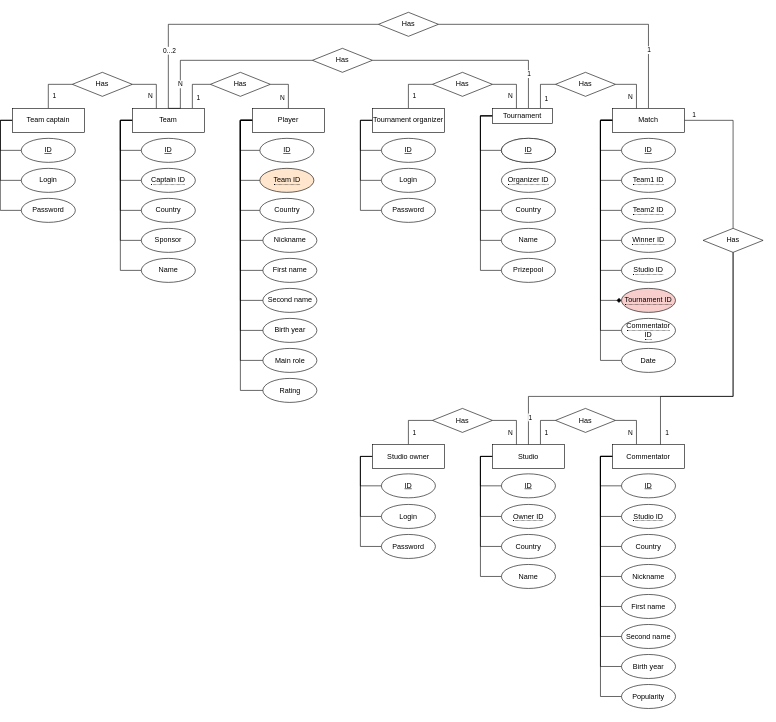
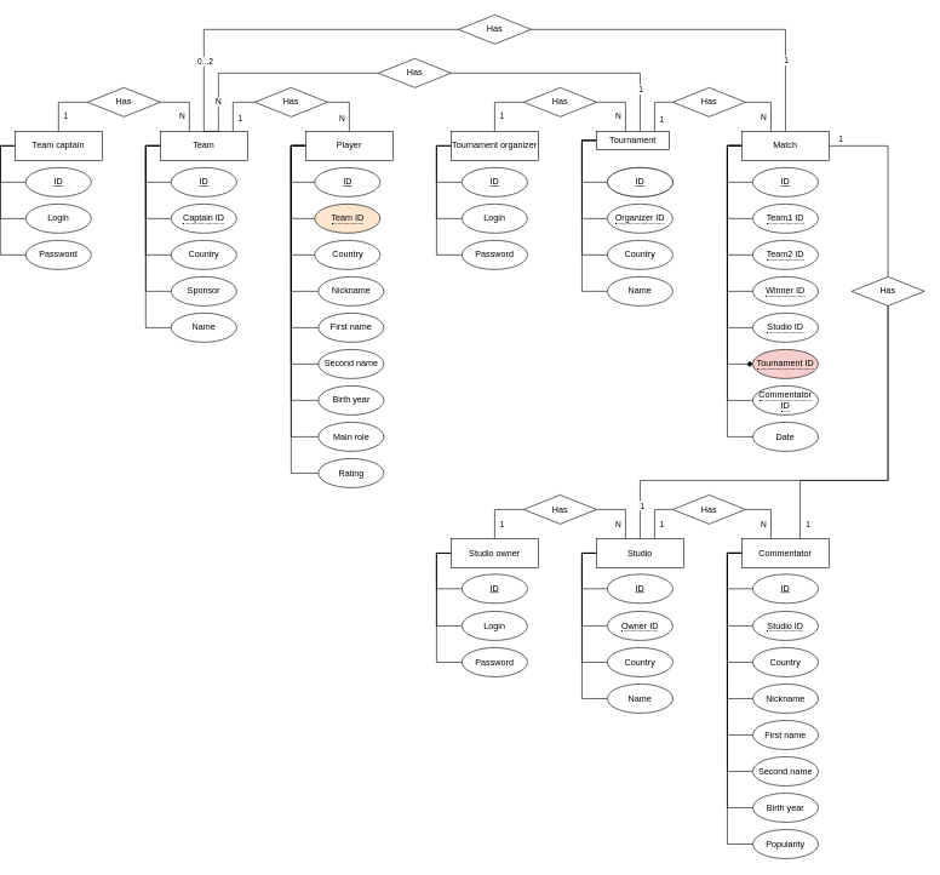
+ <mxCell id="83" style="edgeStyle=orthogonalEdgeStyle;rounded=0;orthogonalLoop=1;jettySize=auto;html=1;exitX=0;exitY=0.5;exitDx=0;exitDy=0;entryX=0;entryY=0.5;entryDx=0;entryDy=0;endArrow=none;" edge="1" parent="1" source="84" target="129"><mxGeometry relative="1" as="geometry" /></mxCell>
- <mxCell id="77" style="edgeStyle=orthogonalEdgeStyle;rounded=0;orthogonalLoop=1;jettySize=auto;html=1;entryX=0;entryY=0.5;entryDx=0;entryDy=0;exitX=0;exitY=0.5;exitDx=0;exitDy=0;endArrow=none;" edge="1" parent="1" source="84" target="86"><mxGeometry relative="1" as="geometry" /></mxCell>
- <mxCell id="86" value="Prizepool" style="ellipse;whiteSpace=wrap;html=1;rounded=0;shadow=0;glass=0;sketch=0;" vertex="1" parent="1"><mxGeometry x="834.96" y="430" width="90" height="40" as="geometry" /></mxCell>
